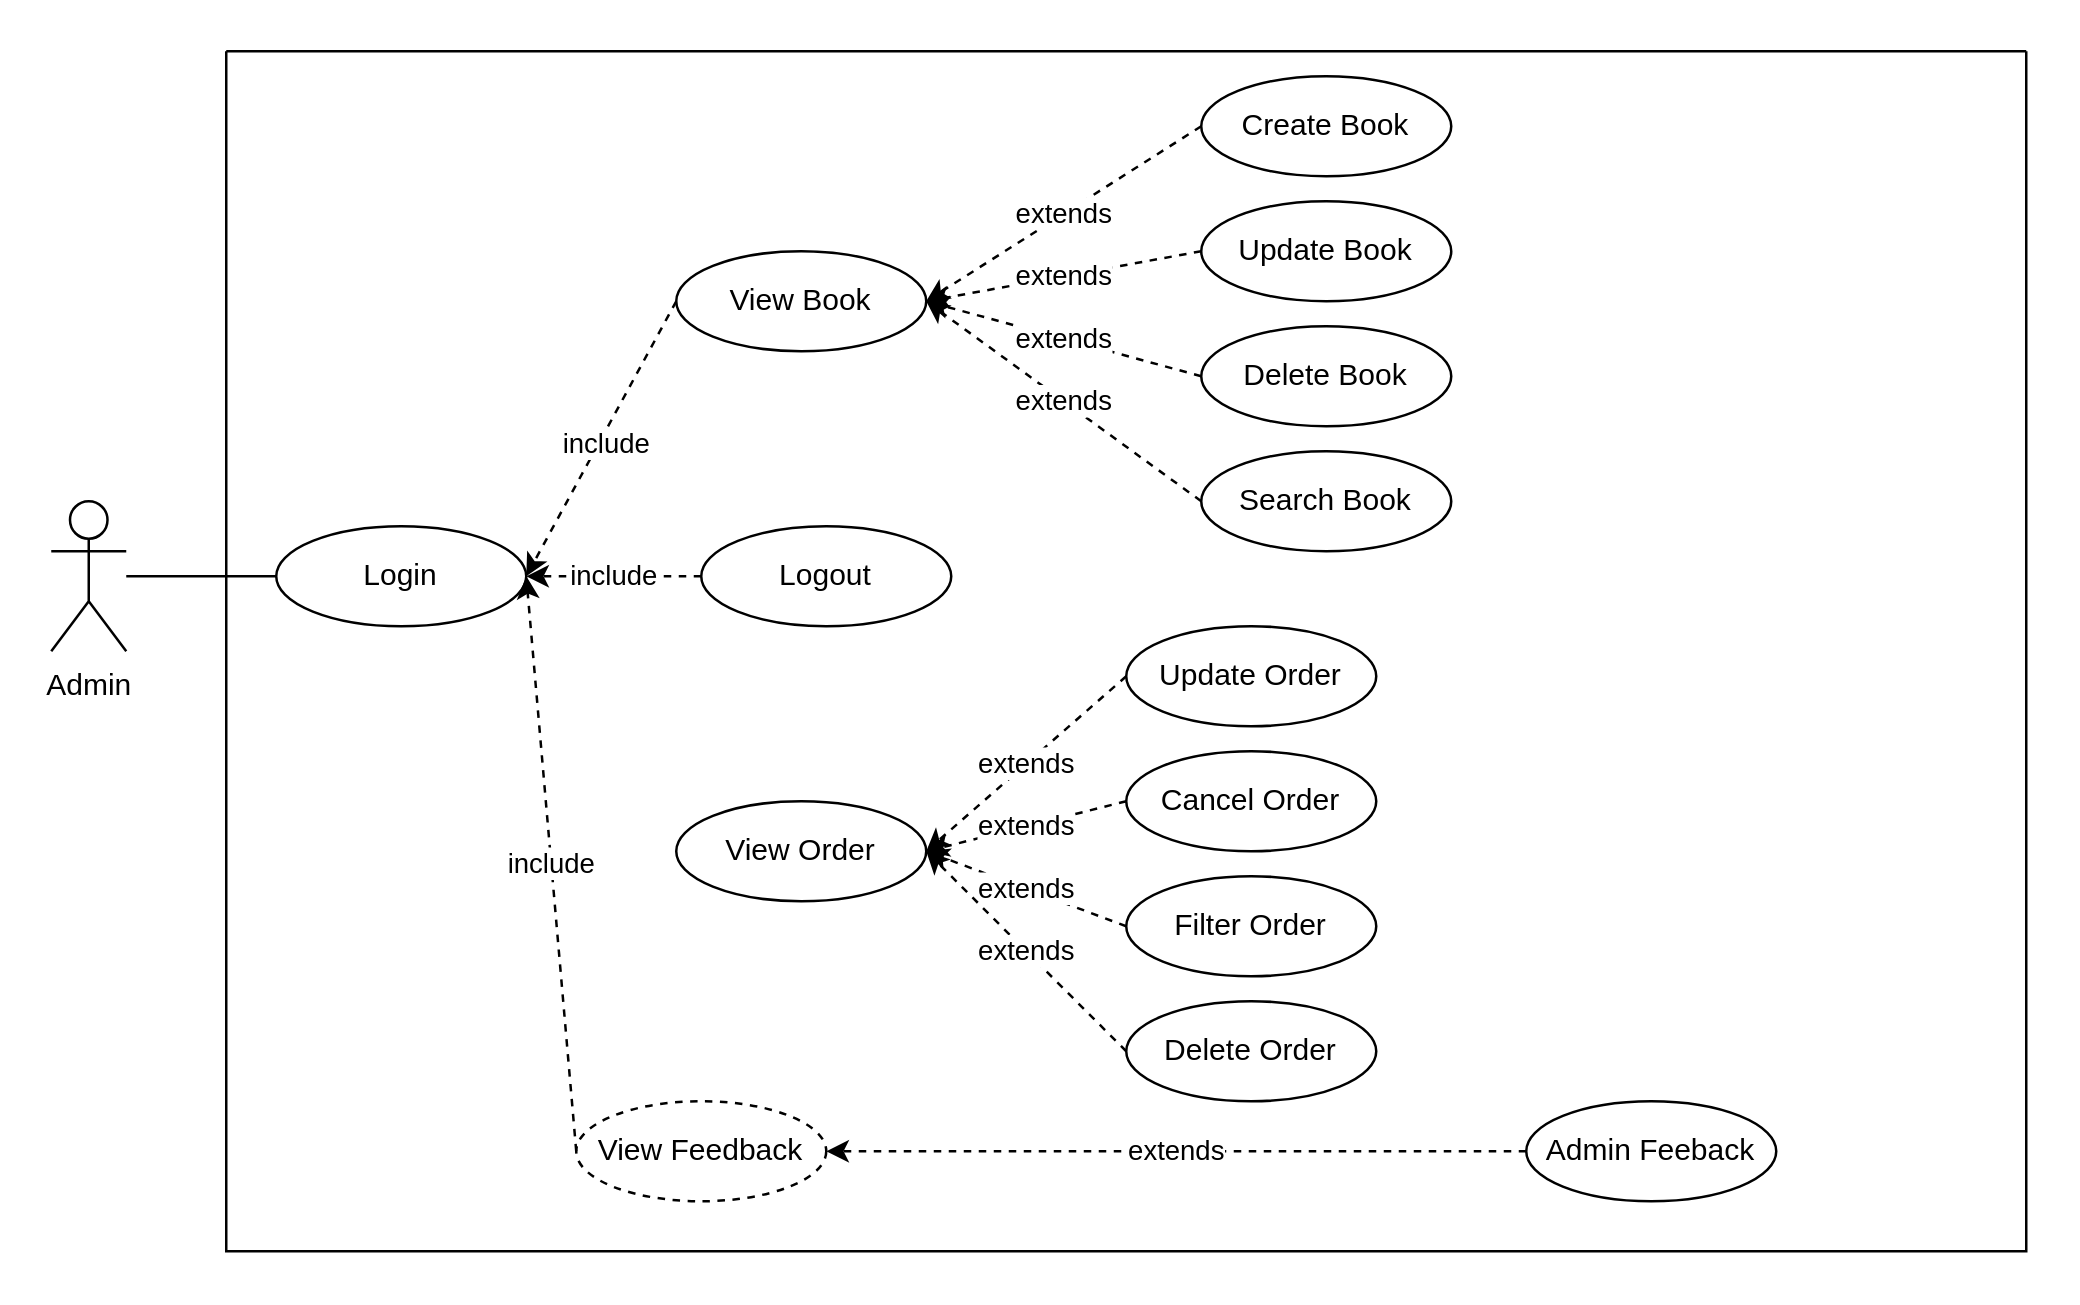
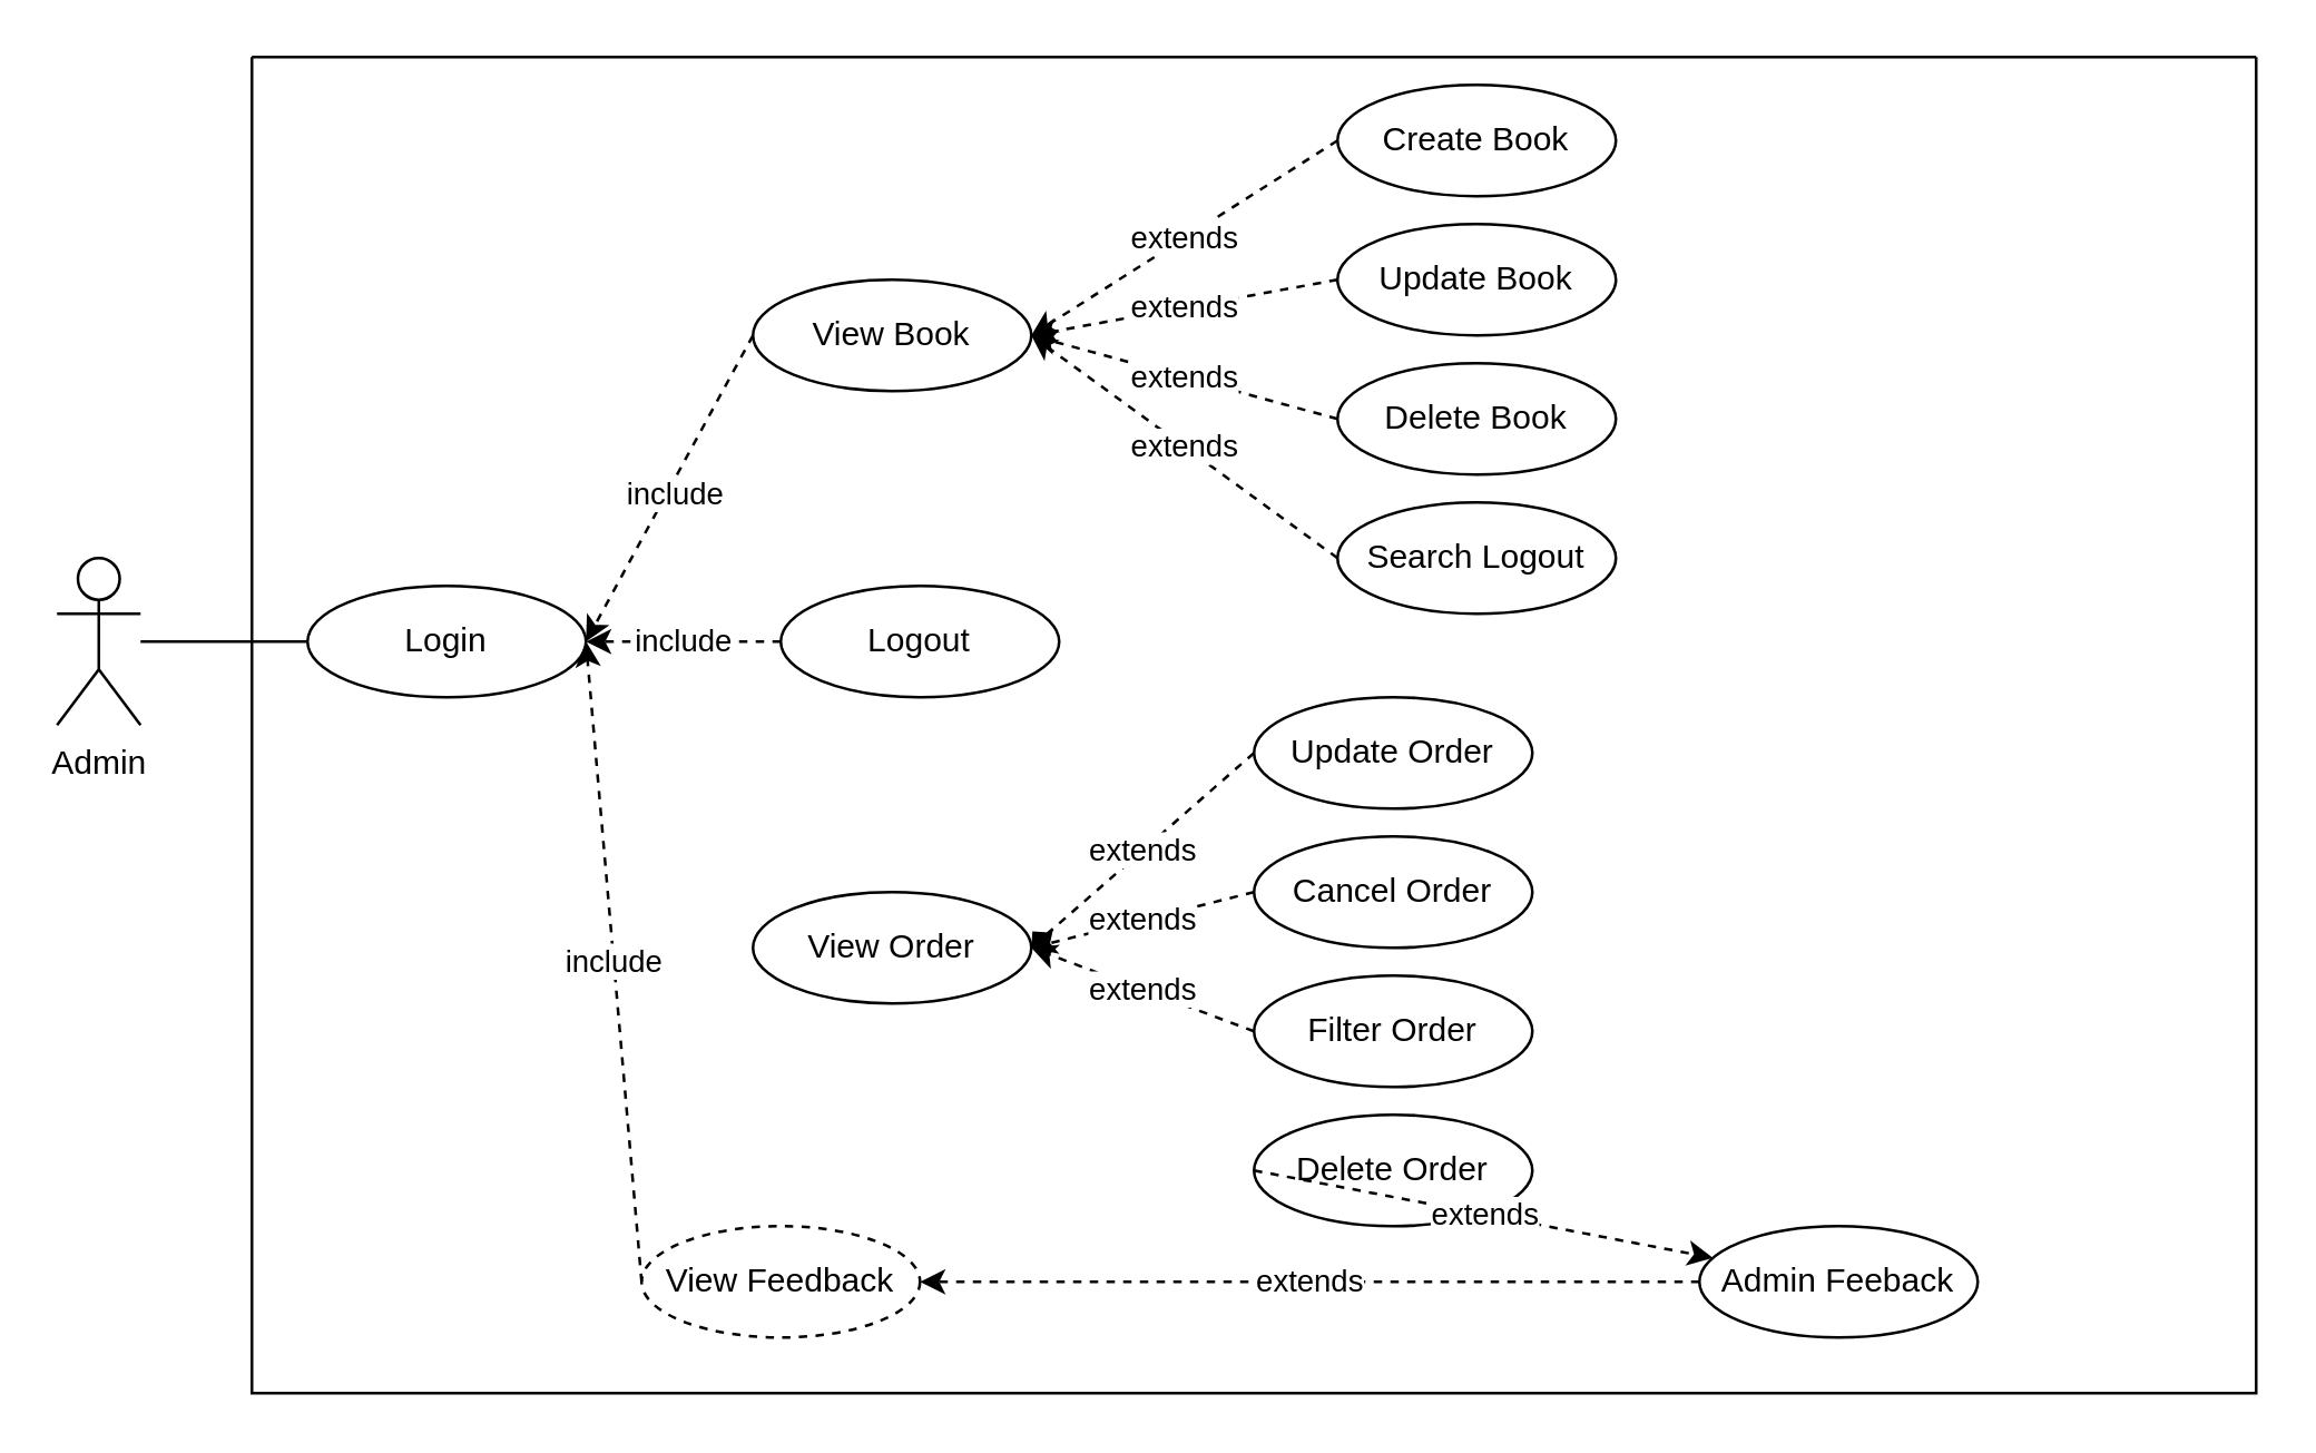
- <mxCell id="24" value="Search Book" style="ellipse;whiteSpace=wrap;html=1;align=center;" vertex="1" parent="2"><mxGeometry x="390" y="160" width="100" height="40" as="geometry" /></mxCell>
+ <mxCell id="24" value="Search Logout" style="ellipse;whiteSpace=wrap;html=1;align=center;" vertex="1" parent="2"><mxGeometry x="390" y="160" width="100" height="40" as="geometry" /></mxCell>
- <mxCell id="17" value="extends" style="endArrow=classic;html=1;rounded=0;exitX=0;exitY=0.5;exitDx=0;exitDy=0;entryX=1;entryY=0.5;entryDx=0;entryDy=0;dashed=1;" edge="1" parent="2" source="13" target="8"><mxGeometry width="50" height="50" relative="1" as="geometry"><mxPoint x="300" y="260" as="sourcePoint" /><mxPoint x="350" y="210" as="targetPoint" /></mxGeometry></mxCell>
+ <mxCell id="17" value="extends" style="endArrow=diamond;html=1;rounded=0;exitX=0;exitY=0.5;exitDx=0;exitDy=0;entryX=1;entryY=0.5;entryDx=0;entryDy=0;dashed=1;" edge="1" parent="2" source="13" target="8"><mxGeometry width="50" height="50" relative="1" as="geometry"><mxPoint x="300" y="260" as="sourcePoint" /><mxPoint x="350" y="210" as="targetPoint" /></mxGeometry></mxCell>
- <mxCell id="20" value="extends" style="endArrow=classic;html=1;rounded=0;exitX=0;exitY=0.5;exitDx=0;exitDy=0;entryX=1;entryY=0.5;entryDx=0;entryDy=0;dashed=1;" edge="1" parent="2" source="16" target="8"><mxGeometry width="50" height="50" relative="1" as="geometry"><mxPoint x="300" y="260" as="sourcePoint" /><mxPoint x="350" y="210" as="targetPoint" /></mxGeometry></mxCell>
+ <mxCell id="20" value="extends" style="endArrow=classic;html=1;rounded=0;exitX=0;exitY=0.5;exitDx=0;exitDy=0;dashed=1;" edge="1" parent="2" source="16" target="11"><mxGeometry width="50" height="50" relative="1" as="geometry"><mxPoint x="300" y="260" as="sourcePoint" /><mxPoint x="350" y="210" as="targetPoint" /></mxGeometry></mxCell>
